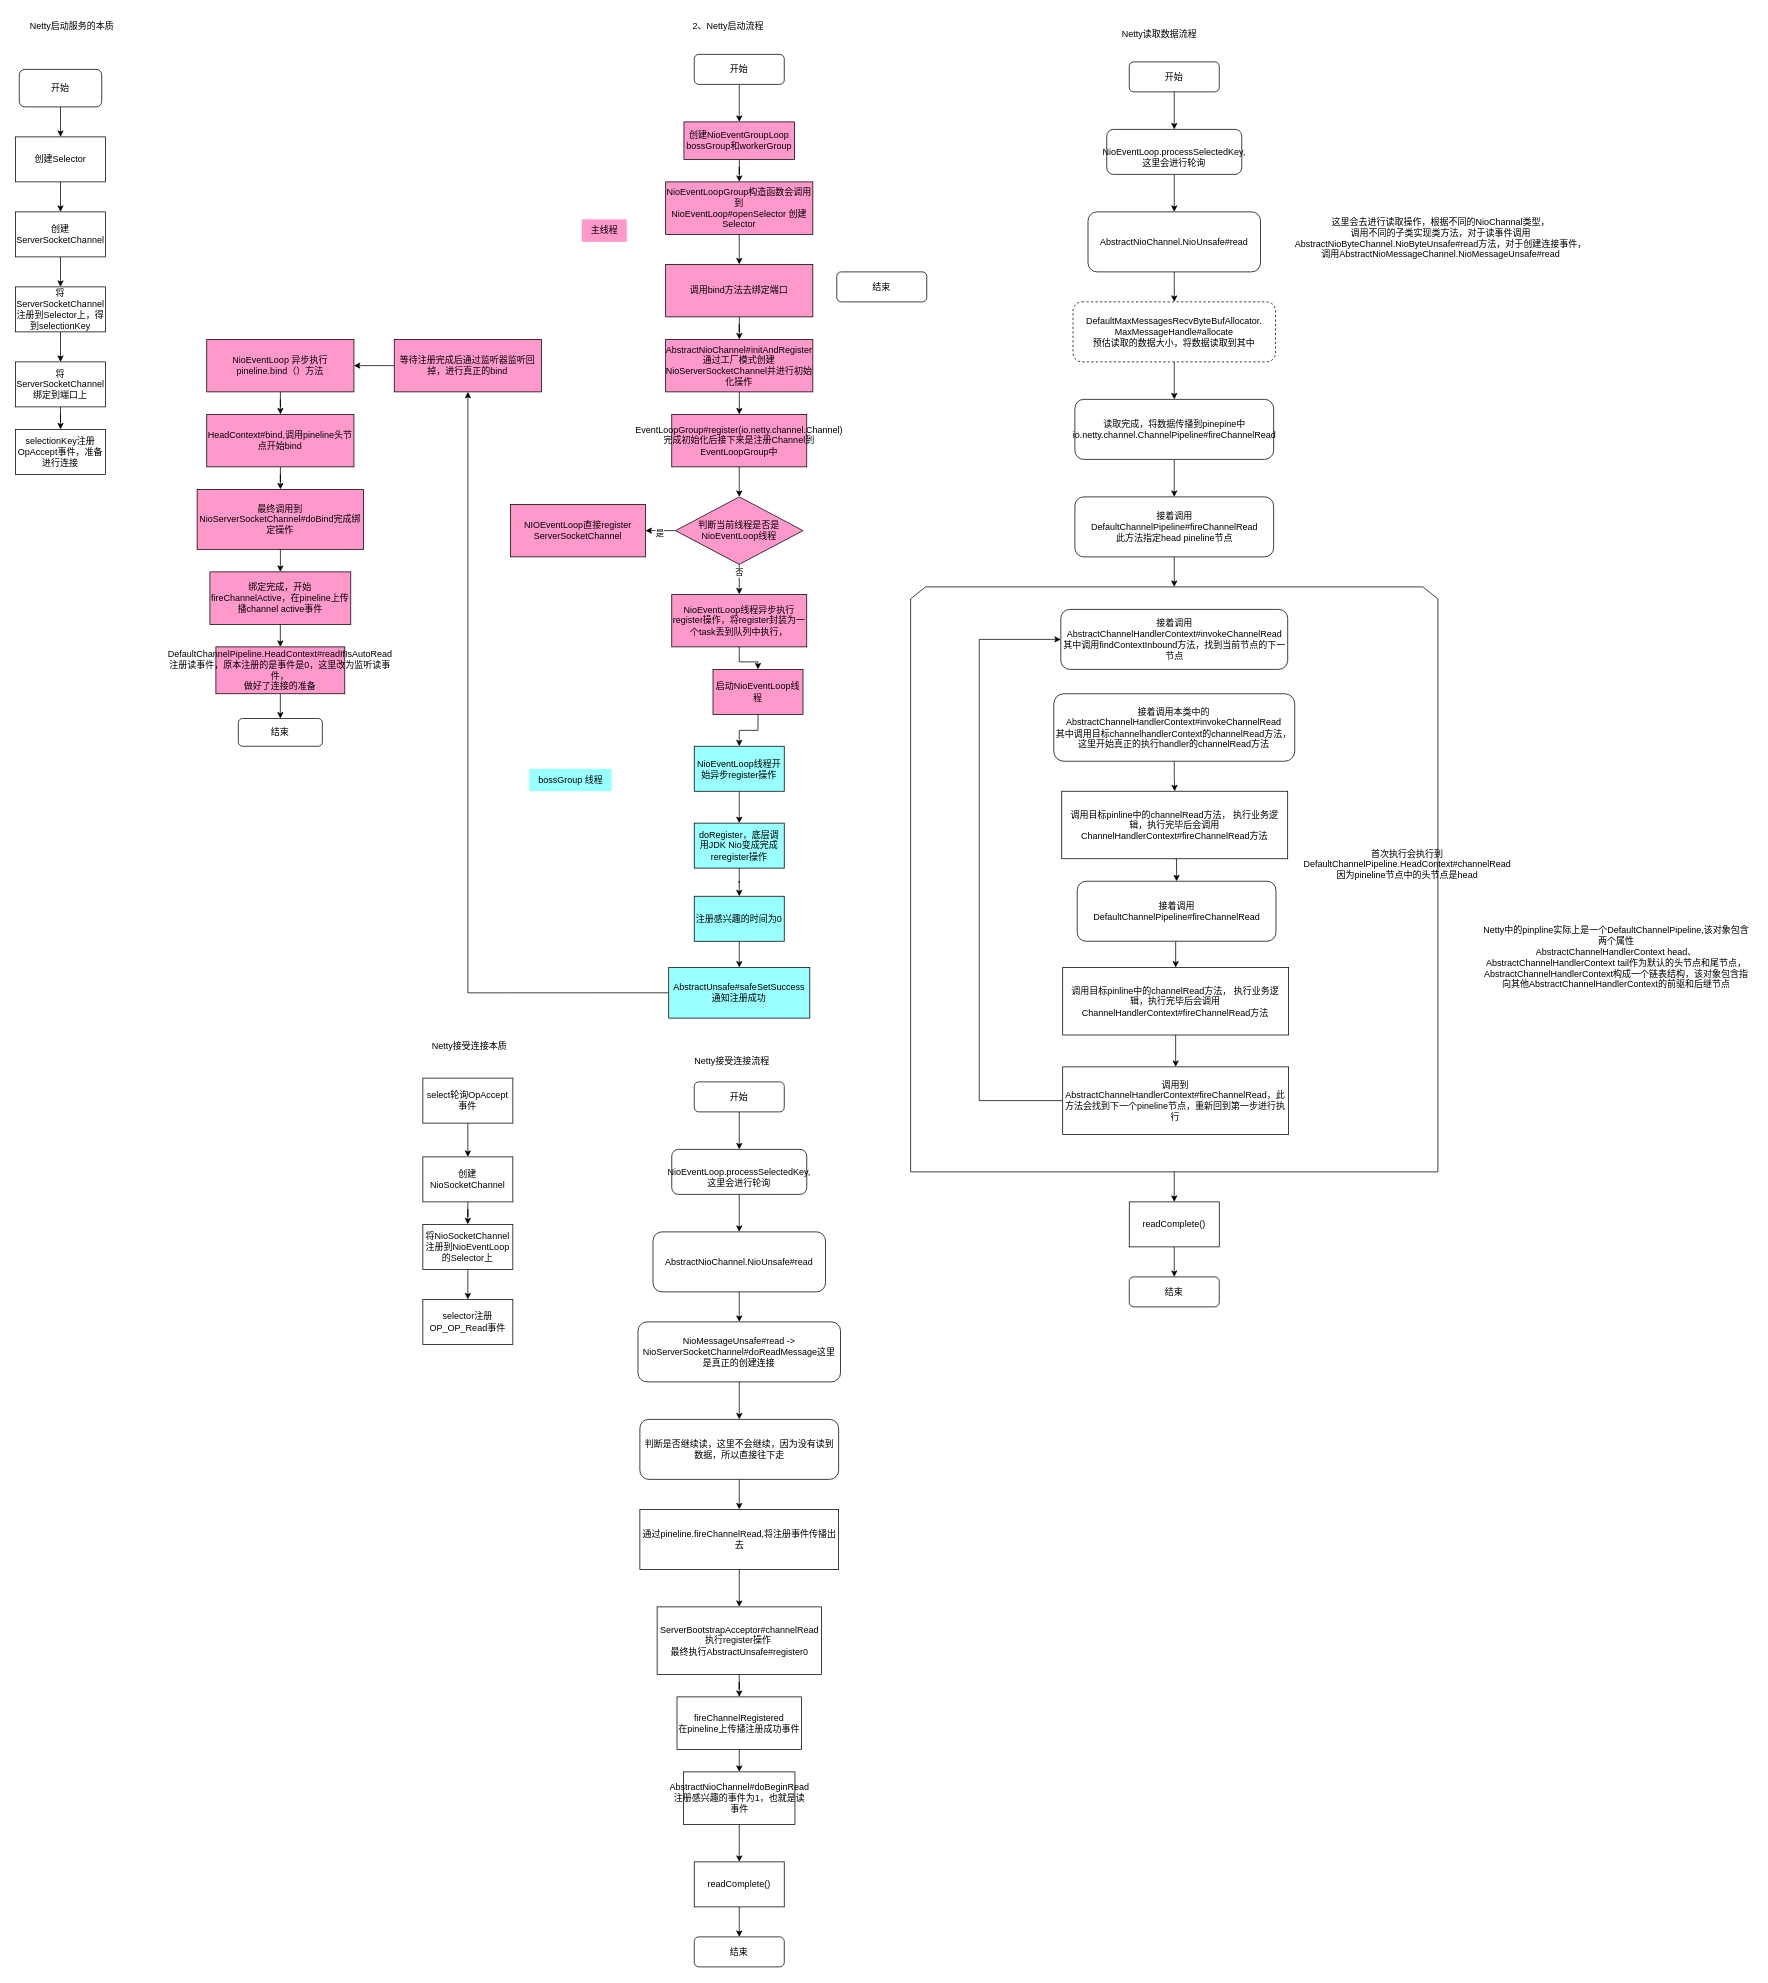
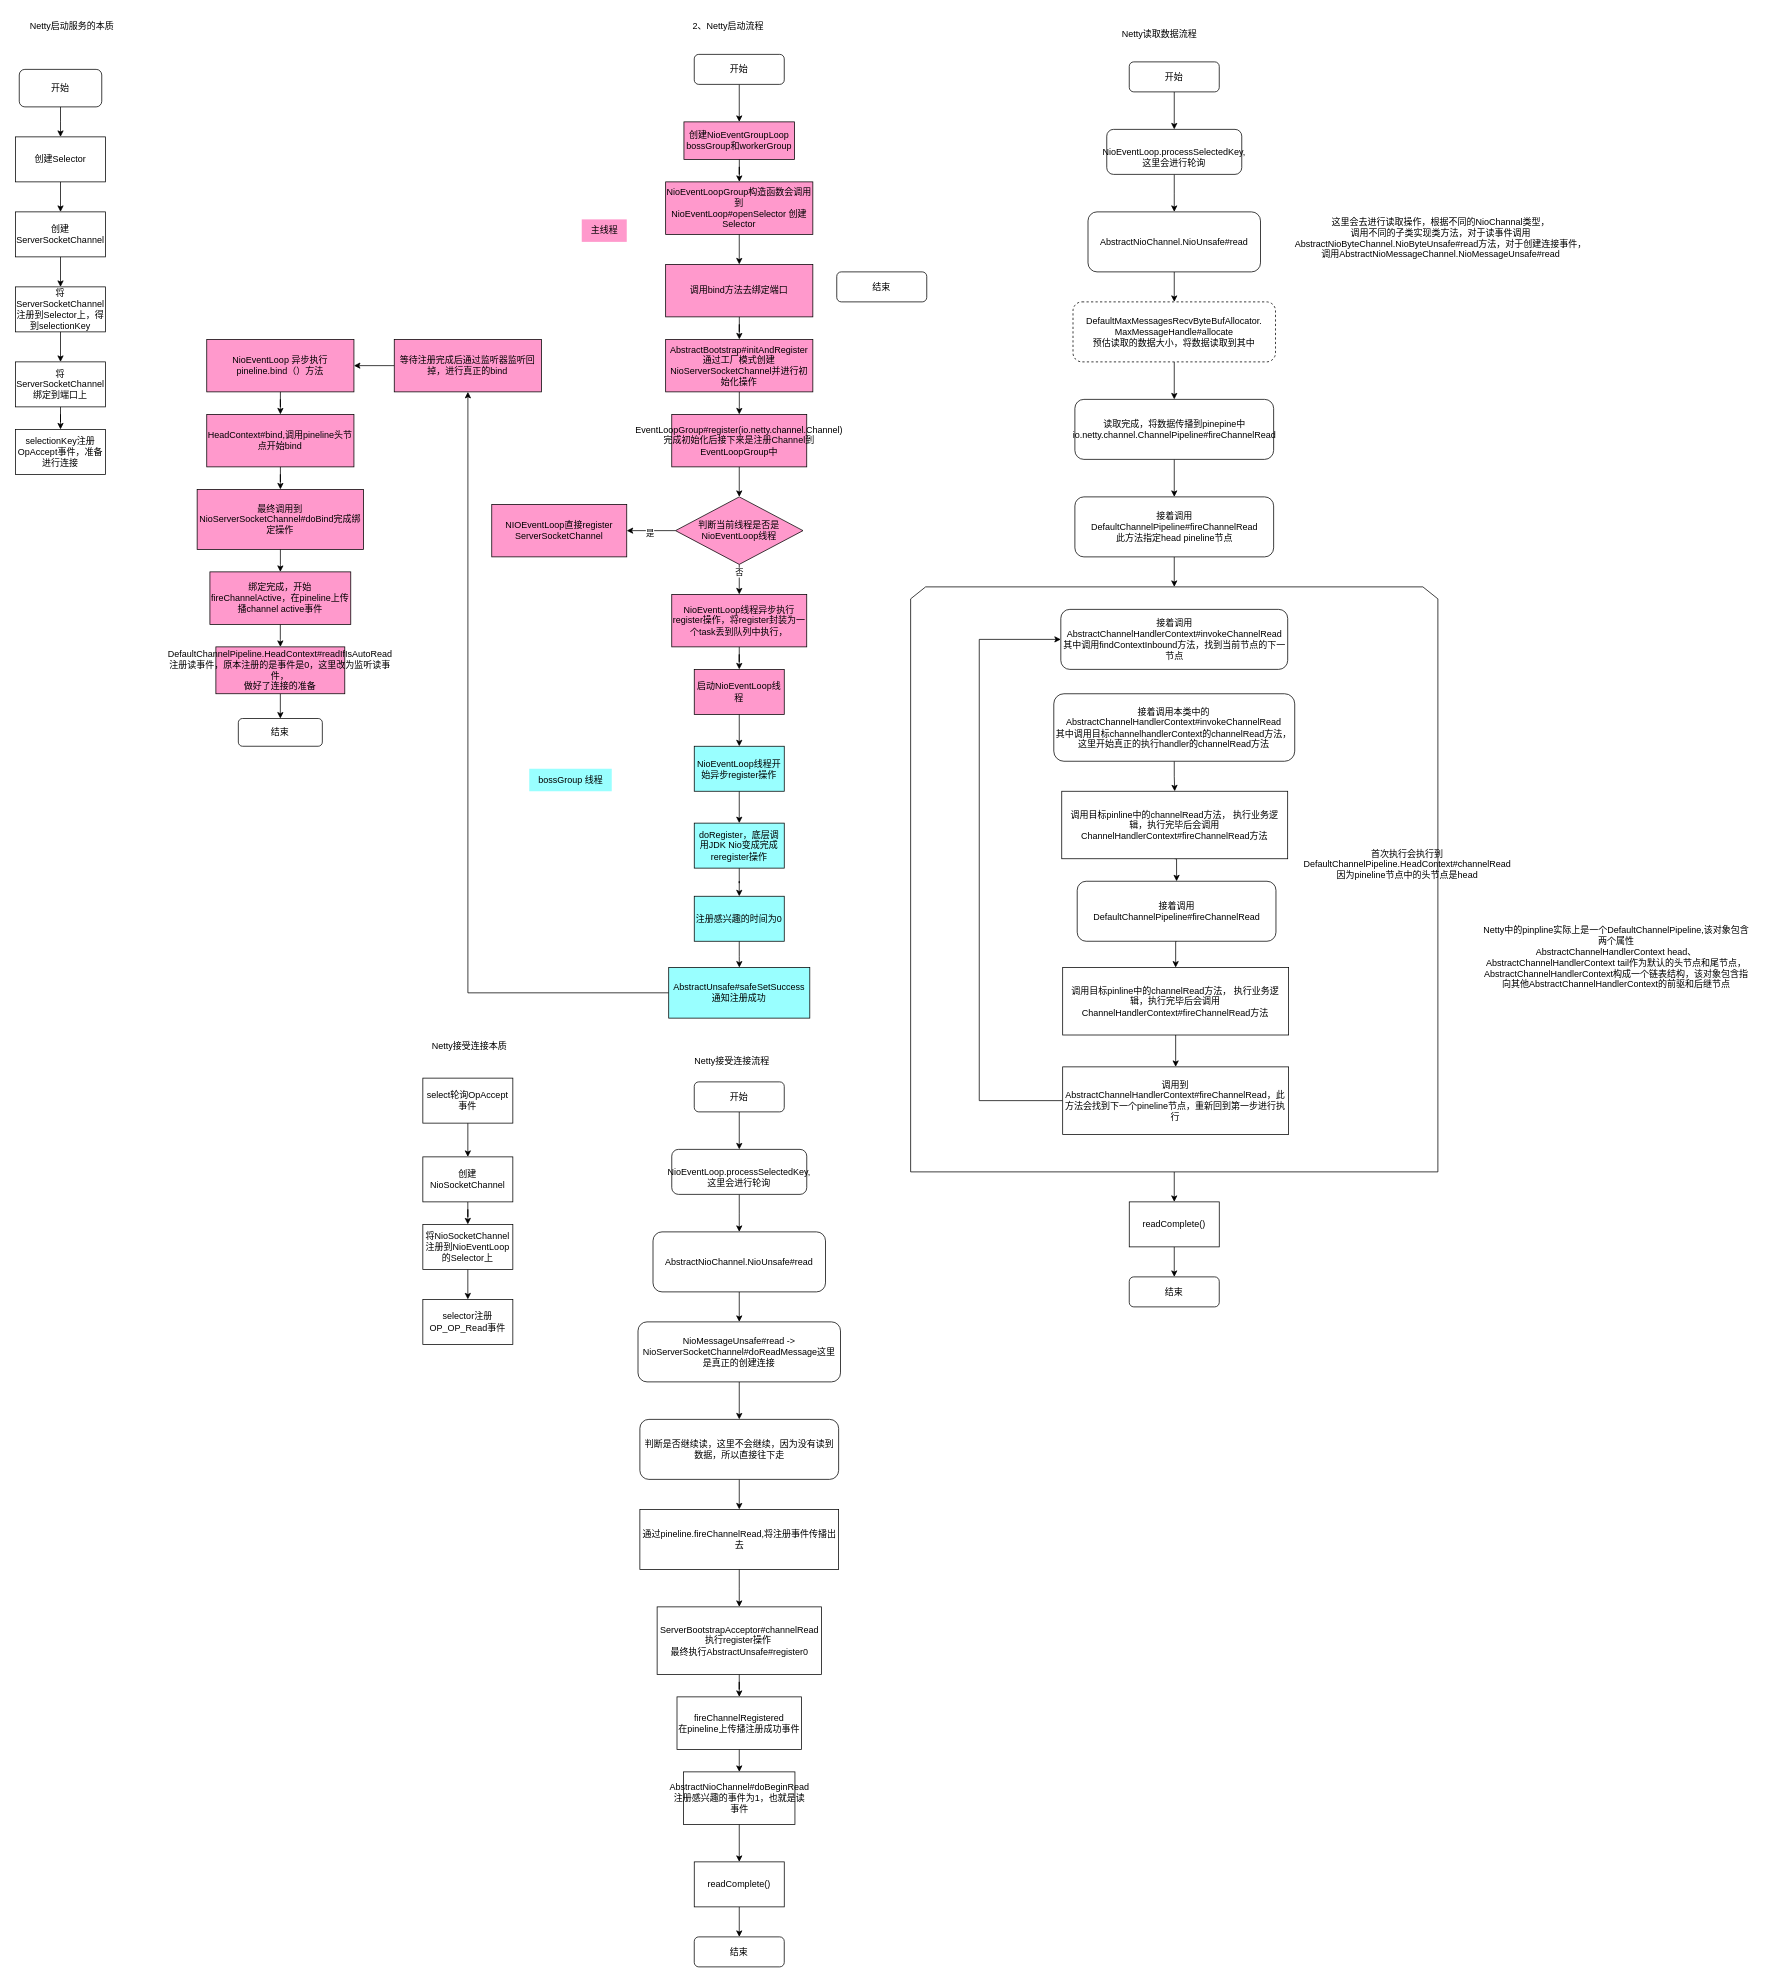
- <mxCell id="45" value="AbstractNioChannel#initAndRegister&lt;br&gt;通过工厂模式创建NioServerSocketChannel并进行初始化操作" style="whiteSpace=wrap;html=1;rounded=0;fillColor=#FF99CC;" parent="1" vertex="1"><mxGeometry x="886.88" y="452" width="196.25" height="70" as="geometry" /></mxCell>
+ <mxCell id="45" value="AbstractBootstrap#initAndRegister&lt;br&gt;通过工厂模式创建NioServerSocketChannel并进行初始化操作" style="whiteSpace=wrap;html=1;rounded=0;fillColor=#FF99CC;" parent="1" vertex="1"><mxGeometry x="886.88" y="452" width="196.25" height="70" as="geometry" /></mxCell>
- <mxCell id="54" value="NIOEventLoop直接register ServerSocketChannel" style="whiteSpace=wrap;html=1;fillColor=#FF99CC;rounded=0;" parent="1" vertex="1"><mxGeometry x="680.01" y="672" width="179.99" height="70" as="geometry" /></mxCell>
+ <mxCell id="54" value="NIOEventLoop直接register ServerSocketChannel" style="whiteSpace=wrap;html=1;fillColor=#FF99CC;rounded=0;" parent="1" vertex="1"><mxGeometry x="655.01" y="672" width="179.99" height="70" as="geometry" /></mxCell>
- <mxCell id="58" value="启动NioEventLoop线程" style="whiteSpace=wrap;html=1;fillColor=#FF99CC;rounded=0;" parent="1" vertex="1"><mxGeometry x="949.995" y="892" width="120" height="60" as="geometry" /></mxCell>
+ <mxCell id="58" value="启动NioEventLoop线程" style="whiteSpace=wrap;html=1;fillColor=#FF99CC;rounded=0;" parent="1" vertex="1"><mxGeometry x="924.995" y="892" width="120" height="60" as="geometry" /></mxCell>
